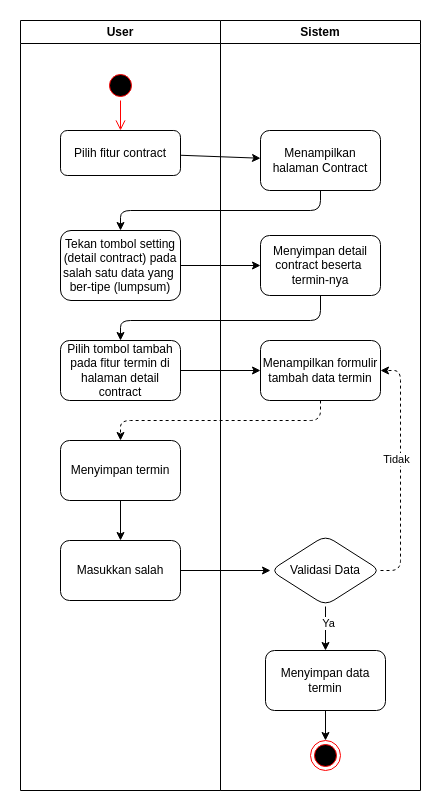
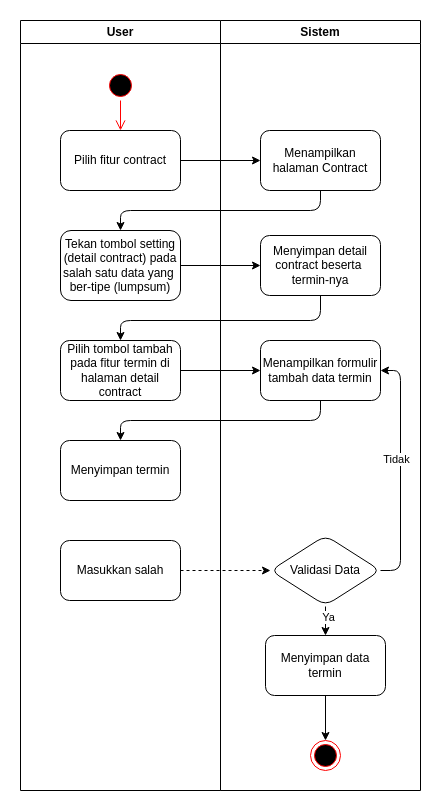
- <mxCell id="4" value="Pilih fitur contract" style="rounded=1;whiteSpace=wrap;html=1;" parent="2" vertex="1"><mxGeometry x="40" y="110" width="120" height="45" as="geometry" /></mxCell>
+ <mxCell id="4" value="Pilih fitur contract" style="rounded=1;whiteSpace=wrap;html=1;" parent="2" vertex="1"><mxGeometry x="40" y="110" width="120" height="60" as="geometry" /></mxCell>
- <mxCell id="27" value="" style="edgeStyle=none;html=1;entryX=0.5;entryY=0;entryDx=0;entryDy=0;exitX=0.5;exitY=1;exitDx=0;exitDy=0;dashed=1;" parent="1" source="20" target="19" edge="1"><mxGeometry relative="1" as="geometry"><Array as="points"><mxPoint x="320" y="420" /><mxPoint x="120" y="420" /></Array></mxGeometry></mxCell>
+ <mxCell id="27" value="" style="edgeStyle=none;html=1;entryX=0.5;entryY=0;entryDx=0;entryDy=0;exitX=0.5;exitY=1;exitDx=0;exitDy=0;" parent="1" source="20" target="19" edge="1"><mxGeometry relative="1" as="geometry"><Array as="points"><mxPoint x="320" y="420" /><mxPoint x="120" y="420" /></Array></mxGeometry></mxCell>
- <mxCell id="18" value="" style="edgeStyle=none;html=1;" parent="1" source="19" target="7" edge="1"><mxGeometry relative="1" as="geometry" /></mxCell>
- <mxCell id="21" style="edgeStyle=none;html=1;entryX=1;entryY=0.5;entryDx=0;entryDy=0;exitX=1;exitY=0.5;exitDx=0;exitDy=0;dashed=1;" parent="1" source="25" target="20" edge="1"><mxGeometry relative="1" as="geometry"><Array as="points"><mxPoint x="400" y="570" /><mxPoint x="400" y="370" /></Array></mxGeometry></mxCell>
+ <mxCell id="21" style="edgeStyle=none;html=1;entryX=1;entryY=0.5;entryDx=0;entryDy=0;exitX=1;exitY=0.5;exitDx=0;exitDy=0;" parent="1" source="25" target="20" edge="1"><mxGeometry relative="1" as="geometry"><Array as="points"><mxPoint x="400" y="570" /><mxPoint x="400" y="370" /></Array></mxGeometry></mxCell>
- <mxCell id="29" value="" style="edgeStyle=none;html=1;" parent="1" source="7" target="25" edge="1"><mxGeometry relative="1" as="geometry" /></mxCell>
+ <mxCell id="29" value="" style="edgeStyle=none;html=1;dashed=1;" parent="1" source="7" target="25" edge="1"><mxGeometry relative="1" as="geometry" /></mxCell>
- <mxCell id="12" value="Menyimpan data termin" style="rounded=1;whiteSpace=wrap;html=1;" parent="8" vertex="1"><mxGeometry x="45" y="630" width="120" height="60" as="geometry" /></mxCell>
+ <mxCell id="12" value="Menyimpan data termin" style="rounded=1;whiteSpace=wrap;html=1;" parent="8" vertex="1"><mxGeometry x="45" y="615" width="120" height="60" as="geometry" /></mxCell>
